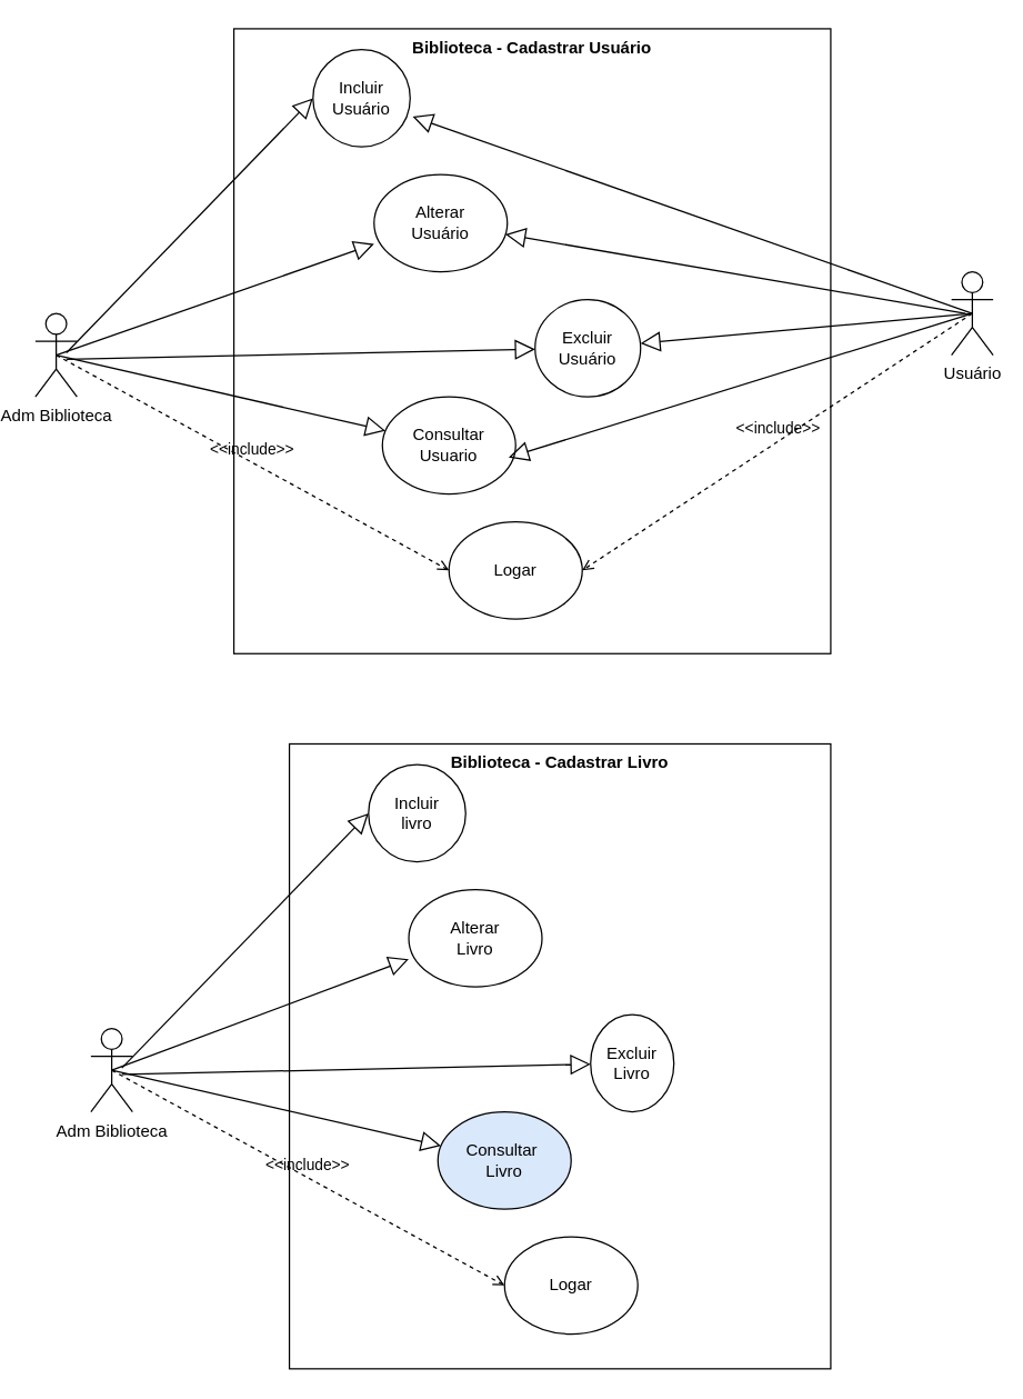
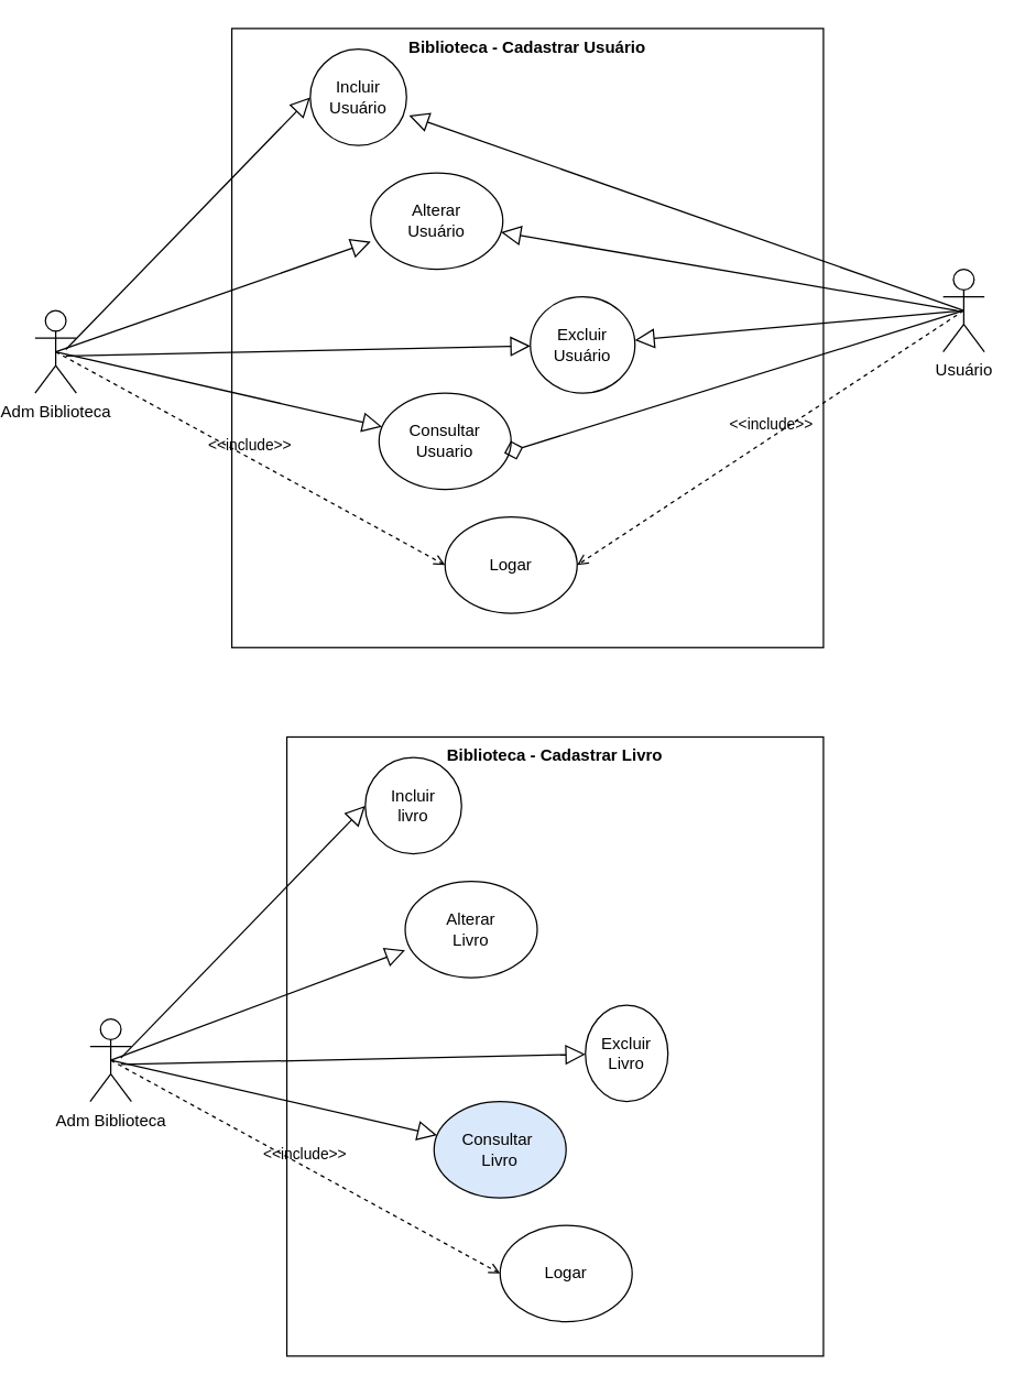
- <mxCell id="16" value="" style="edgeStyle=none;html=1;endArrow=block;endFill=0;endSize=12;verticalAlign=bottom;rounded=0;entryX=0.948;entryY=0.624;entryDx=0;entryDy=0;entryPerimeter=0;exitX=0.5;exitY=0.5;exitDx=0;exitDy=0;exitPerimeter=0;" parent="1" source="10" target="14" edge="1"><mxGeometry width="160" relative="1" as="geometry"><mxPoint x="680" y="295" as="sourcePoint" /><mxPoint x="456" y="307" as="targetPoint" /></mxGeometry></mxCell>
+ <mxCell id="16" value="" style="edgeStyle=none;html=1;endArrow=diamond;endFill=0;endSize=12;verticalAlign=bottom;rounded=0;entryX=0.948;entryY=0.624;entryDx=0;entryDy=0;entryPerimeter=0;exitX=0.5;exitY=0.5;exitDx=0;exitDy=0;exitPerimeter=0;" parent="1" source="10" target="14" edge="1"><mxGeometry width="160" relative="1" as="geometry"><mxPoint x="680" y="295" as="sourcePoint" /><mxPoint x="456" y="307" as="targetPoint" /></mxGeometry></mxCell>
